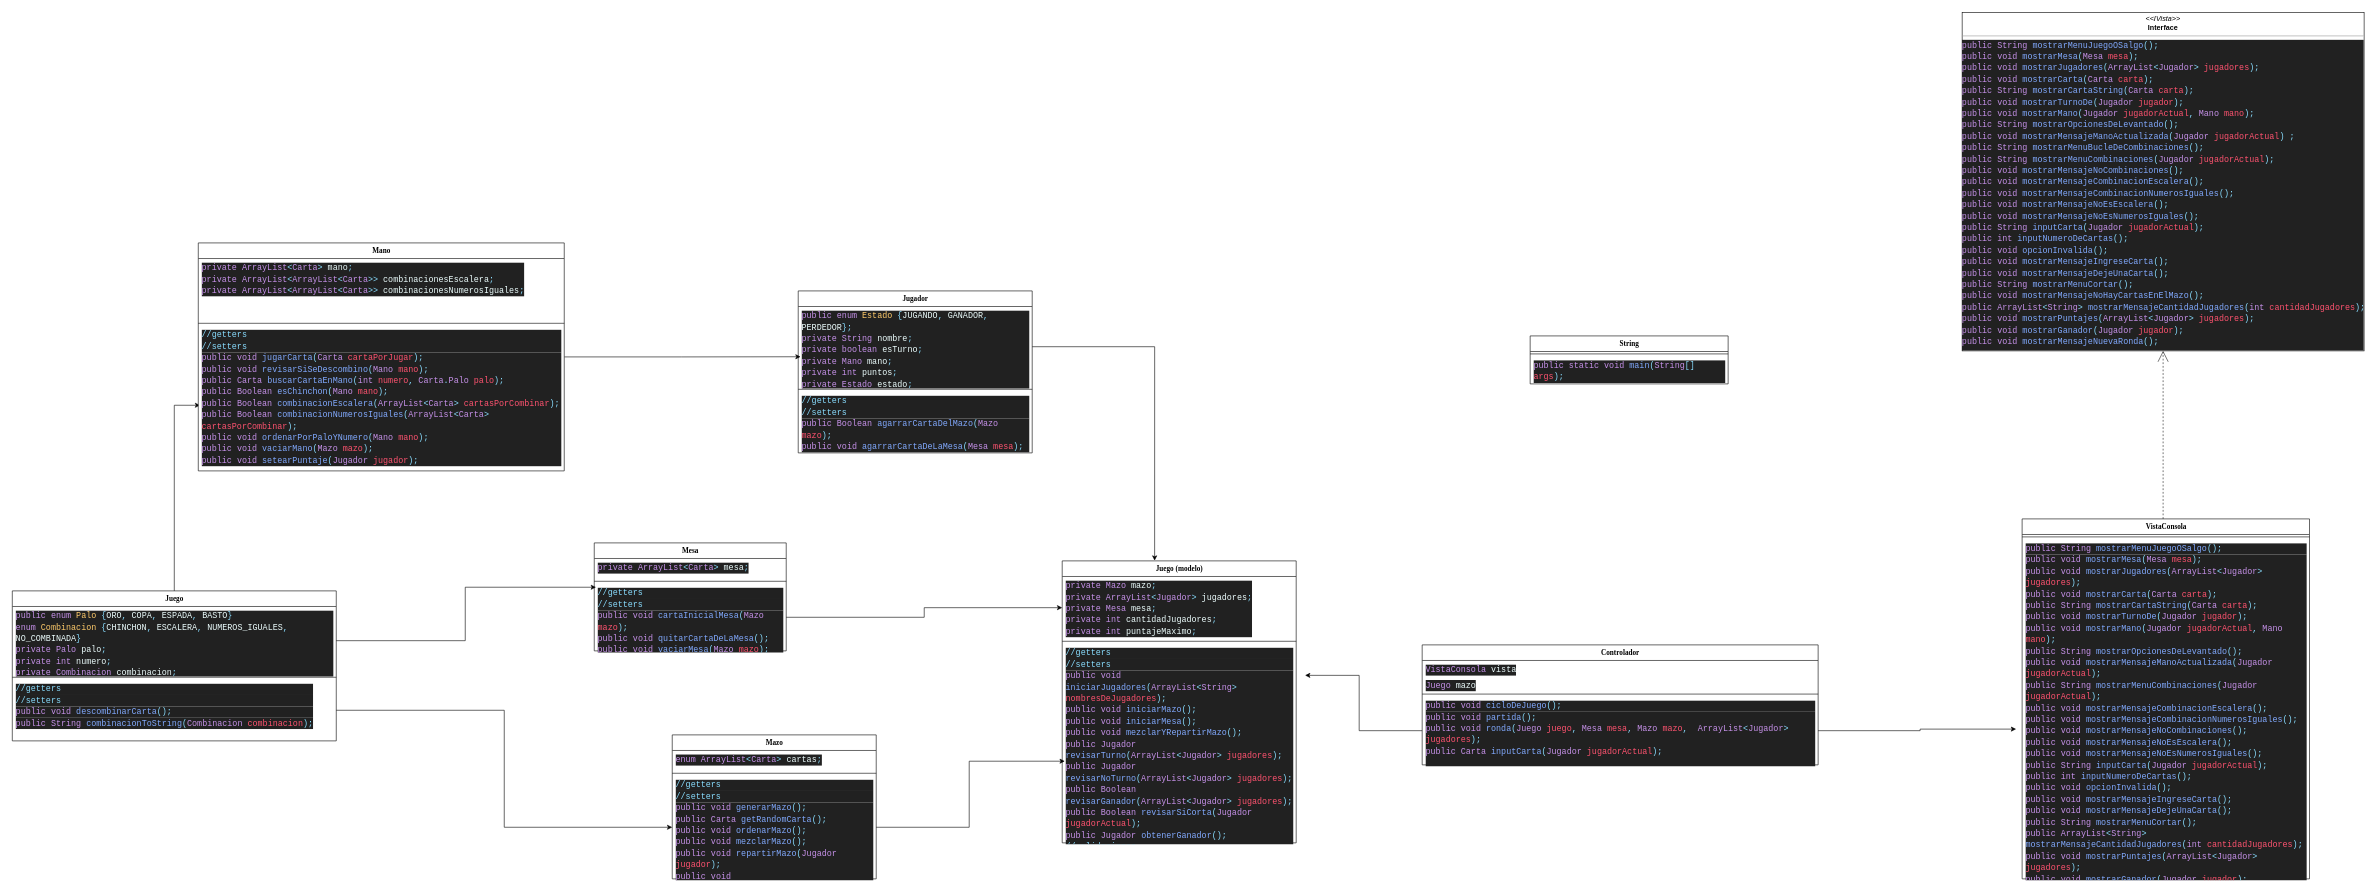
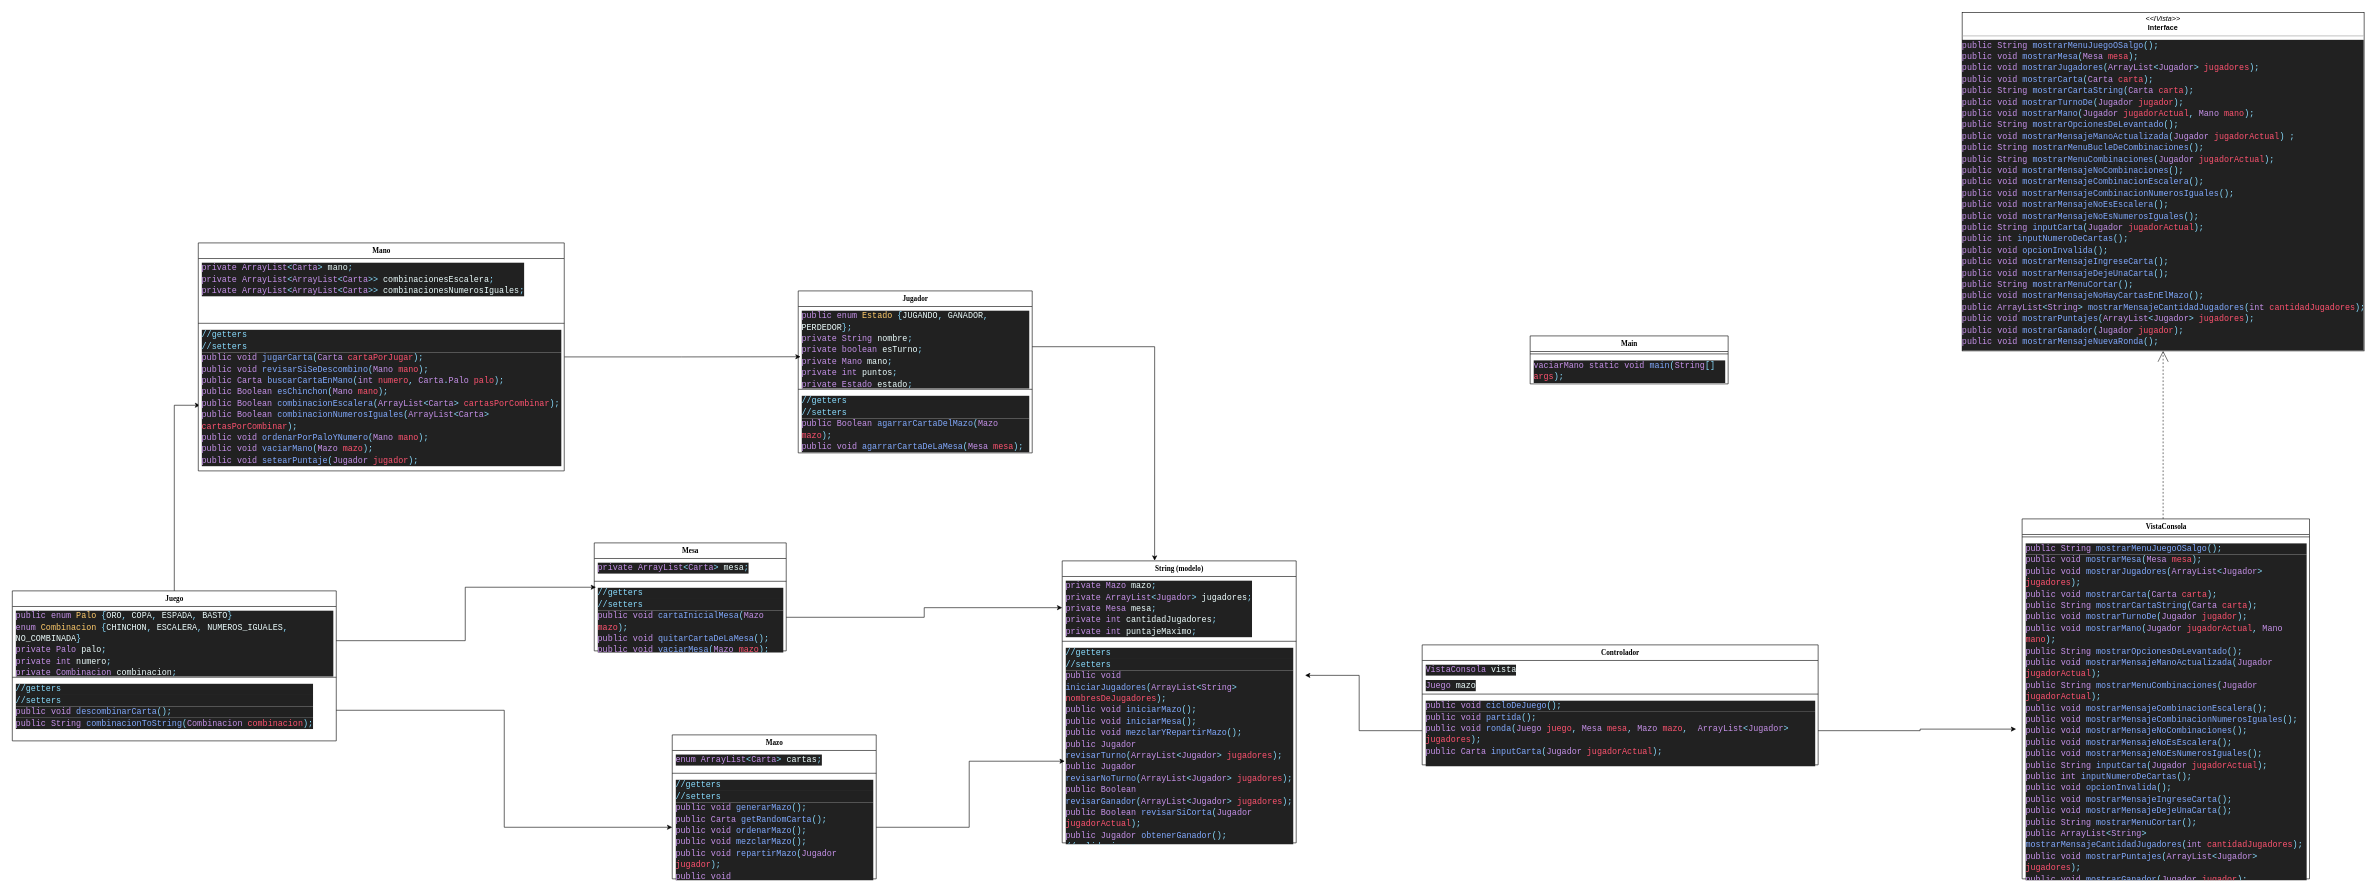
- <mxCell id="44" value="String" style="swimlane;html=1;fontStyle=1;align=center;verticalAlign=top;childLayout=stackLayout;horizontal=1;startSize=26;horizontalStack=0;resizeParent=1;resizeLast=0;collapsible=1;marginBottom=0;swimlaneFillColor=#ffffff;rounded=0;shadow=0;comic=0;labelBackgroundColor=none;strokeWidth=1;fillColor=none;fontFamily=Verdana;fontSize=12" vertex="1" parent="1"><mxGeometry x="2550" y="559" width="330" height="80" as="geometry" /></mxCell>
+ <mxCell id="44" value="Main" style="swimlane;html=1;fontStyle=1;align=center;verticalAlign=top;childLayout=stackLayout;horizontal=1;startSize=26;horizontalStack=0;resizeParent=1;resizeLast=0;collapsible=1;marginBottom=0;swimlaneFillColor=#ffffff;rounded=0;shadow=0;comic=0;labelBackgroundColor=none;strokeWidth=1;fillColor=none;fontFamily=Verdana;fontSize=12" vertex="1" parent="1"><mxGeometry x="2550" y="559" width="330" height="80" as="geometry" /></mxCell>
- <mxCell id="47" value="&lt;div style=&quot;background-color: rgb(33, 33, 33); font-family: Consolas, &amp;quot;Courier New&amp;quot;, monospace; font-size: 14px; line-height: 19px;&quot;&gt;&lt;div style=&quot;color: rgb(238, 255, 255); line-height: 19px;&quot;&gt;&lt;div style=&quot;line-height: 19px;&quot;&gt;&lt;span style=&quot;color: #c792ea;&quot;&gt;public&lt;/span&gt; &lt;span style=&quot;color: #c792ea;&quot;&gt;static&lt;/span&gt; &lt;span style=&quot;color: #c792ea;&quot;&gt;void&lt;/span&gt; &lt;span style=&quot;color: #82aaff;&quot;&gt;main&lt;/span&gt;&lt;span style=&quot;color: #89ddff;&quot;&gt;(&lt;/span&gt;&lt;span style=&quot;color: #c792ea;&quot;&gt;String&lt;/span&gt;&lt;span style=&quot;color: #89ddff;&quot;&gt;[]&lt;/span&gt; &lt;span style=&quot;color: #ff5370;&quot;&gt;args&lt;/span&gt;&lt;span style=&quot;color: #89ddff;&quot;&gt;);&lt;/span&gt;&lt;/div&gt;&lt;/div&gt;&lt;/div&gt;" style="text;html=1;strokeColor=none;fillColor=none;align=left;verticalAlign=top;spacingLeft=4;spacingRight=4;whiteSpace=wrap;overflow=hidden;rotatable=0;points=[[0,0.5],[1,0.5]];portConstraint=eastwest;" vertex="1" parent="44"><mxGeometry y="34" width="330" height="46" as="geometry" /></mxCell>
+ <mxCell id="47" value="&lt;div style=&quot;background-color: rgb(33, 33, 33); font-family: Consolas, &amp;quot;Courier New&amp;quot;, monospace; font-size: 14px; line-height: 19px;&quot;&gt;&lt;div style=&quot;color: rgb(238, 255, 255); line-height: 19px;&quot;&gt;&lt;div style=&quot;line-height: 19px;&quot;&gt;&lt;span style=&quot;color: #c792ea;&quot;&gt;vaciarMano&lt;/span&gt; &lt;span style=&quot;color: #c792ea;&quot;&gt;static&lt;/span&gt; &lt;span style=&quot;color: #c792ea;&quot;&gt;void&lt;/span&gt; &lt;span style=&quot;color: #82aaff;&quot;&gt;main&lt;/span&gt;&lt;span style=&quot;color: #89ddff;&quot;&gt;(&lt;/span&gt;&lt;span style=&quot;color: #c792ea;&quot;&gt;String&lt;/span&gt;&lt;span style=&quot;color: #89ddff;&quot;&gt;[]&lt;/span&gt; &lt;span style=&quot;color: #ff5370;&quot;&gt;args&lt;/span&gt;&lt;span style=&quot;color: #89ddff;&quot;&gt;);&lt;/span&gt;&lt;/div&gt;&lt;/div&gt;&lt;/div&gt;" style="text;html=1;strokeColor=none;fillColor=none;align=left;verticalAlign=top;spacingLeft=4;spacingRight=4;whiteSpace=wrap;overflow=hidden;rotatable=0;points=[[0,0.5],[1,0.5]];portConstraint=eastwest;" vertex="1" parent="44"><mxGeometry y="34" width="330" height="46" as="geometry" /></mxCell>
- <mxCell id="12" value="Juego (modelo)" style="swimlane;html=1;fontStyle=1;align=center;verticalAlign=top;childLayout=stackLayout;horizontal=1;startSize=26;horizontalStack=0;resizeParent=1;resizeLast=0;collapsible=1;marginBottom=0;swimlaneFillColor=#ffffff;rounded=0;shadow=0;comic=0;labelBackgroundColor=none;strokeWidth=1;fillColor=none;fontFamily=Verdana;fontSize=12" vertex="1" parent="1"><mxGeometry x="1770" y="934" width="390" height="470" as="geometry" /></mxCell>
+ <mxCell id="12" value="String (modelo)" style="swimlane;html=1;fontStyle=1;align=center;verticalAlign=top;childLayout=stackLayout;horizontal=1;startSize=26;horizontalStack=0;resizeParent=1;resizeLast=0;collapsible=1;marginBottom=0;swimlaneFillColor=#ffffff;rounded=0;shadow=0;comic=0;labelBackgroundColor=none;strokeWidth=1;fillColor=none;fontFamily=Verdana;fontSize=12" vertex="1" parent="1"><mxGeometry x="1770" y="934" width="390" height="470" as="geometry" /></mxCell>
